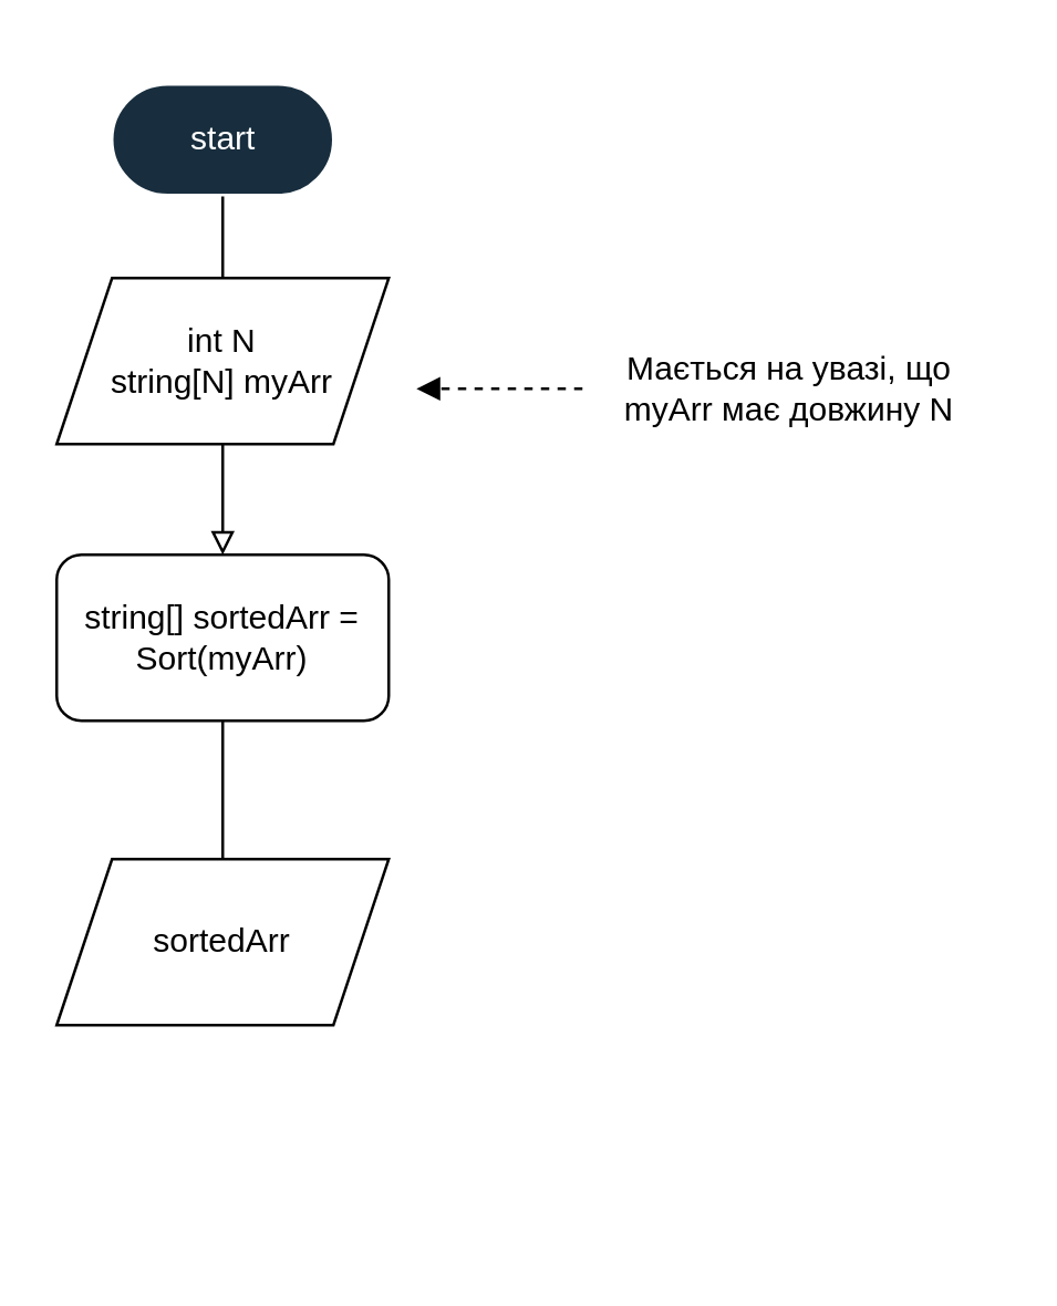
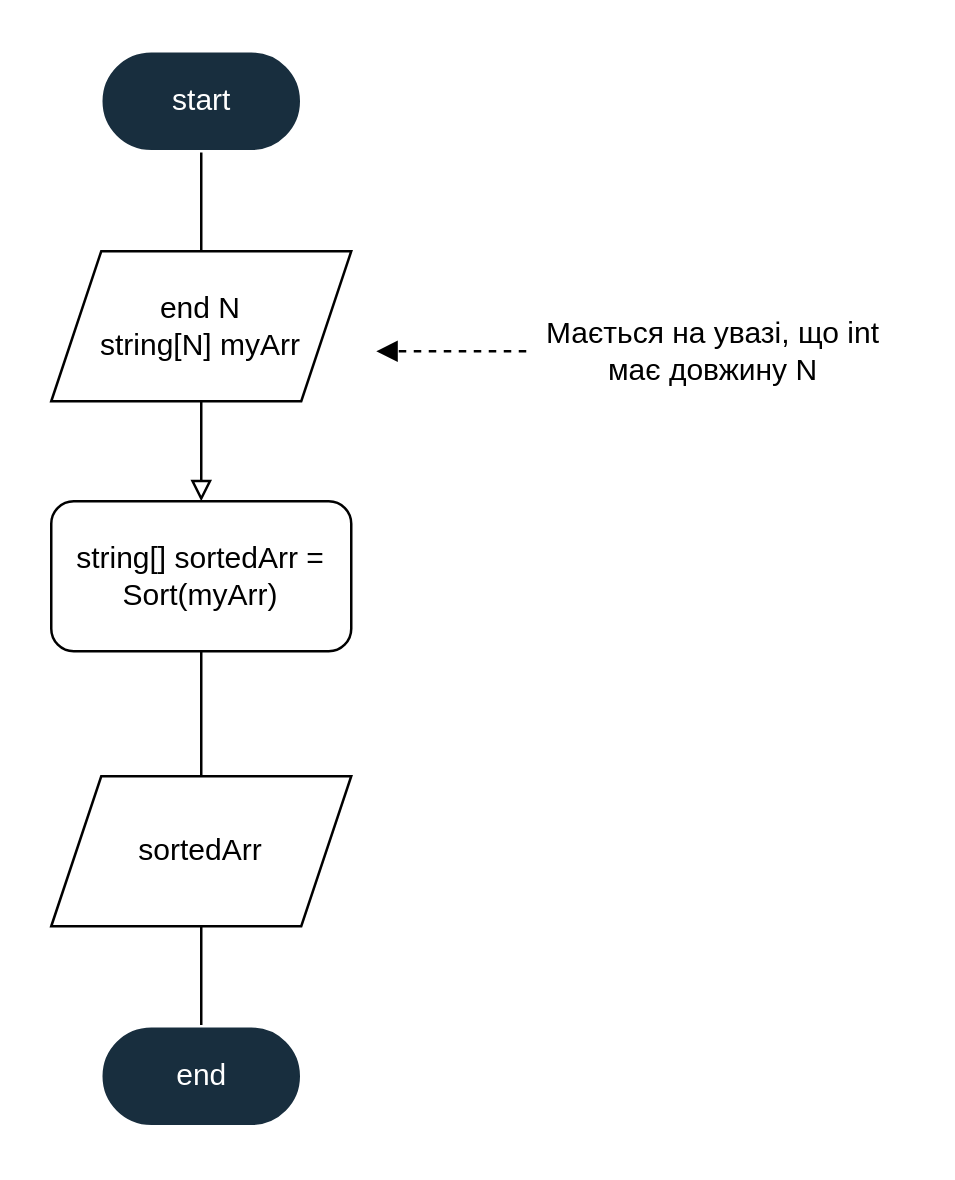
- <mxCell id="3" value="start" style="html=1;dashed=0;whitespace=wrap;shape=mxgraph.dfd.start;rounded=0;sketch=0;fontColor=#FFFFFF;strokeColor=#FFFFFF;fillColor=#182E3E;" vertex="1" parent="1"><mxGeometry x="40" y="30" width="80" height="40" as="geometry" /></mxCell>
+ <mxCell id="3" value="start" style="html=1;dashed=0;whitespace=wrap;shape=mxgraph.dfd.start;rounded=0;sketch=0;fontColor=#FFFFFF;strokeColor=#FFFFFF;fillColor=#182E3E;" vertex="1" parent="1"><mxGeometry x="40" y="20" width="80" height="40" as="geometry" /></mxCell>
- <mxCell id="5" value="int N&lt;br&gt;string[N] myArr" style="shape=parallelogram;perimeter=parallelogramPerimeter;whiteSpace=wrap;html=1;fixedSize=1;" vertex="1" parent="1"><mxGeometry x="20" y="100" width="120" height="60" as="geometry" /></mxCell>
+ <mxCell id="5" value="end N&lt;br&gt;string[N] myArr" style="shape=parallelogram;perimeter=parallelogramPerimeter;whiteSpace=wrap;html=1;fixedSize=1;" vertex="1" parent="1"><mxGeometry x="20" y="100" width="120" height="60" as="geometry" /></mxCell>
- <mxCell id="12" value="Мається на увазі, що myArr має довжину N" style="text;html=1;strokeColor=none;fillColor=none;align=center;verticalAlign=middle;whiteSpace=wrap;rounded=0;" vertex="1" parent="1"><mxGeometry x="210" y="120" width="150" height="40" as="geometry" /></mxCell>
+ <mxCell id="12" value="Мається на увазі, що int має довжину N" style="text;html=1;strokeColor=none;fillColor=none;align=center;verticalAlign=middle;whiteSpace=wrap;rounded=0;" vertex="1" parent="1"><mxGeometry x="210" y="120" width="150" height="40" as="geometry" /></mxCell>
+ <mxCell id="8" style="edgeStyle=orthogonalEdgeStyle;rounded=0;orthogonalLoop=1;jettySize=auto;html=1;entryX=0.5;entryY=0.5;entryDx=0;entryDy=-20;entryPerimeter=0;endArrow=none;endFill=0;" edge="1" parent="1" source="9" target="10"><mxGeometry relative="1" as="geometry" /></mxCell>
+ <mxCell id="10" value="end" style="html=1;dashed=0;whitespace=wrap;shape=mxgraph.dfd.start;rounded=0;sketch=0;fontColor=#FFFFFF;strokeColor=#FFFFFF;fillColor=#182E3E;" vertex="1" parent="1"><mxGeometry x="40" y="410" width="80" height="40" as="geometry" /></mxCell>
